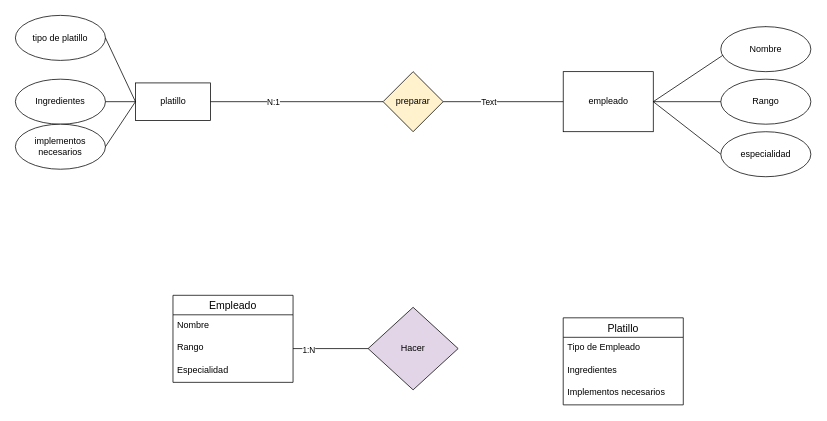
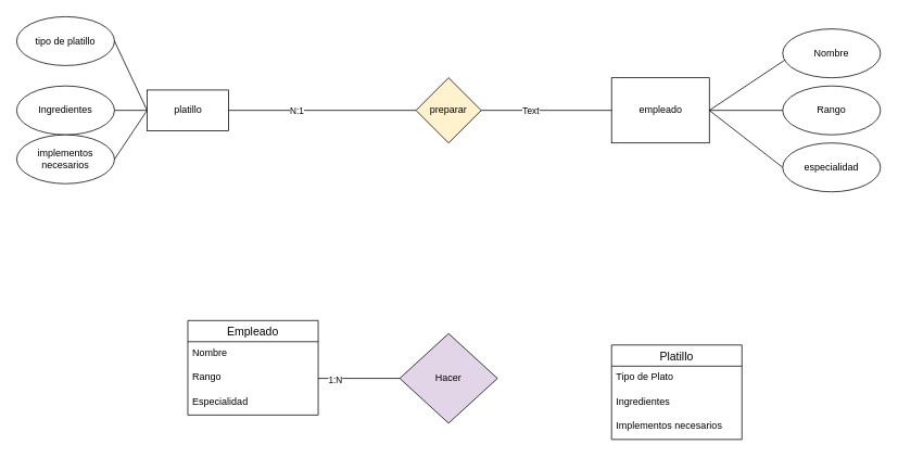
- <mxCell id="18" value="Tipo de Empleado" style="text;strokeColor=none;fillColor=none;spacingLeft=4;spacingRight=4;overflow=hidden;rotatable=0;points=[[0,0.5],[1,0.5]];portConstraint=eastwest;fontSize=12;" vertex="1" parent="17"><mxGeometry y="26" width="160" height="30" as="geometry" /></mxCell>
+ <mxCell id="18" value="Tipo de Plato" style="text;strokeColor=none;fillColor=none;spacingLeft=4;spacingRight=4;overflow=hidden;rotatable=0;points=[[0,0.5],[1,0.5]];portConstraint=eastwest;fontSize=12;" vertex="1" parent="17"><mxGeometry y="26" width="160" height="30" as="geometry" /></mxCell>
